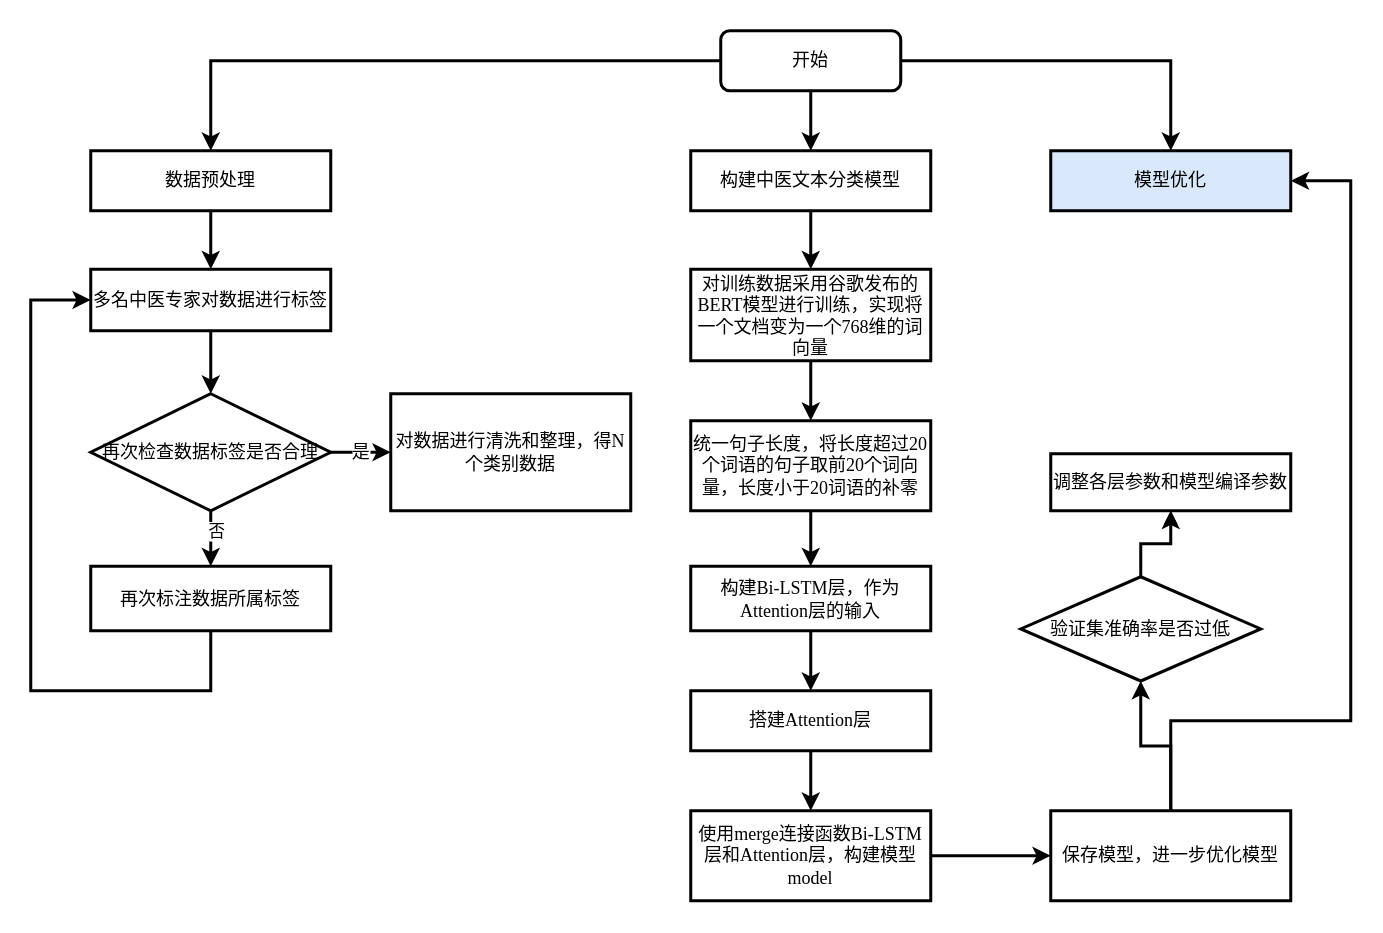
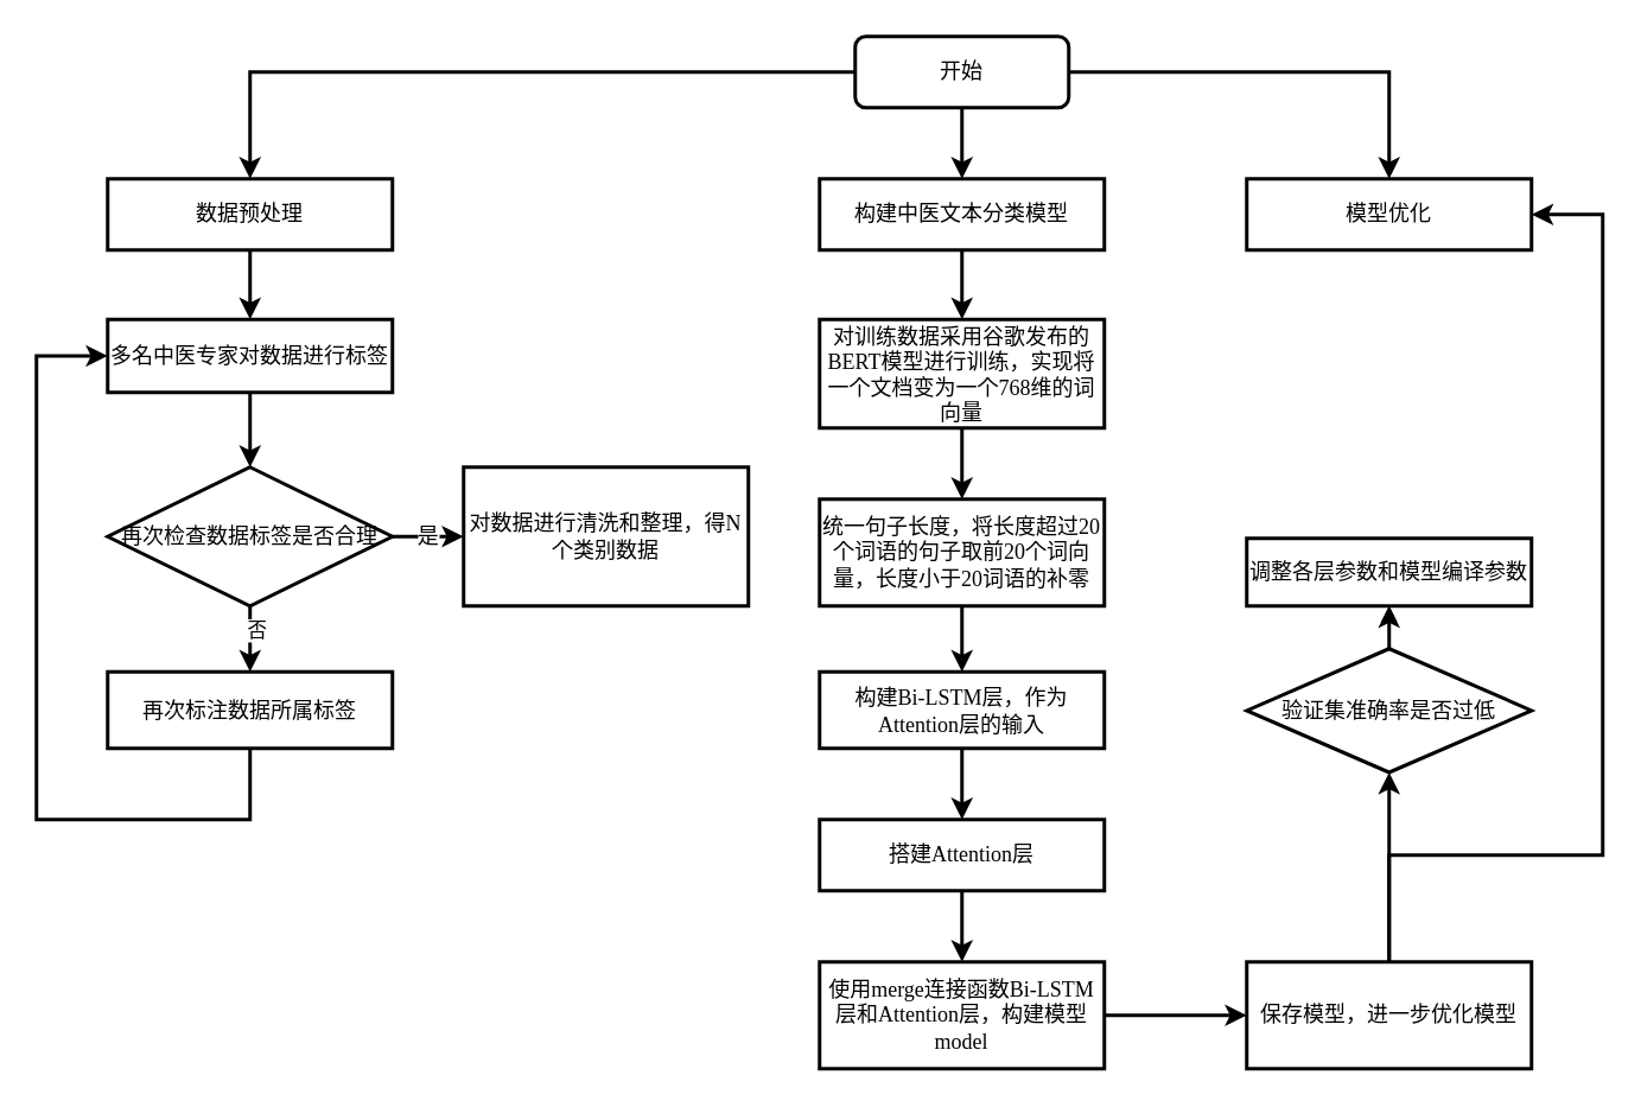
- <mxCell id="25" value="模型优化" style="whiteSpace=wrap;strokeWidth=2;fontFamily=Times New Roman;fontSize=12;fillColor=#dae8fc;" parent="1" vertex="1"><mxGeometry x="700" y="100" width="160" height="40" as="geometry" /></mxCell>
+ <mxCell id="25" value="模型优化" style="whiteSpace=wrap;strokeWidth=2;fontFamily=Times New Roman;fontSize=12;" parent="1" vertex="1"><mxGeometry x="700" y="100" width="160" height="40" as="geometry" /></mxCell>
- <mxCell id="29" value="验证集准确率是否过低" style="rhombus;strokeWidth=2;whiteSpace=wrap;fontFamily=Times New Roman;fontSize=12;" parent="1" vertex="1"><mxGeometry x="680" y="384" width="160" height="69.5" as="geometry" /></mxCell>
+ <mxCell id="29" value="验证集准确率是否过低" style="rhombus;strokeWidth=2;whiteSpace=wrap;fontFamily=Times New Roman;fontSize=12;" parent="1" vertex="1"><mxGeometry x="700" y="364" width="160" height="69.5" as="geometry" /></mxCell>
